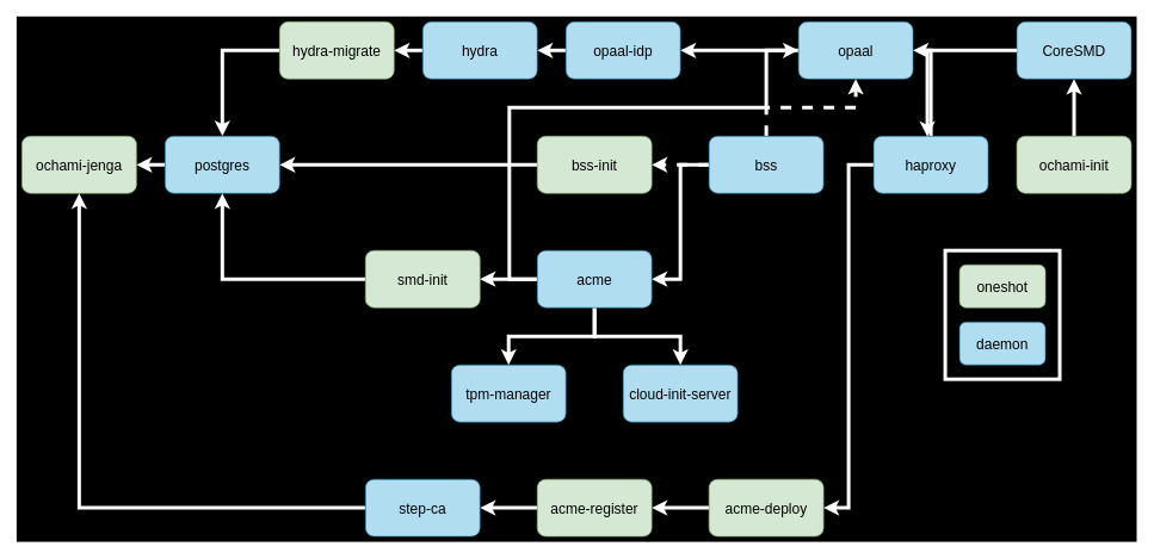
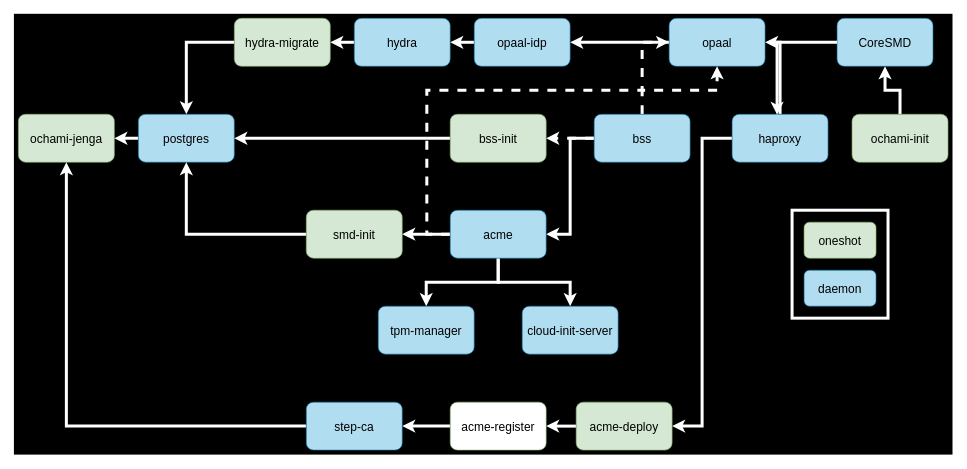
- <mxCell id="7" value="&lt;font style=&quot;font-size: 20px;&quot;&gt;CoreSMD&lt;/font&gt;" style="rounded=1;whiteSpace=wrap;html=1;fillColor=#b1ddf0;strokeColor=#10739e;" parent="1" vertex="1"><mxGeometry x="1420" y="30" width="160" height="80" as="geometry" /></mxCell>
+ <mxCell id="7" value="&lt;font style=&quot;font-size: 20px;&quot;&gt;CoreSMD&lt;/font&gt;" style="rounded=1;whiteSpace=wrap;html=1;fillColor=#b1ddf0;strokeColor=#10739e;" parent="1" vertex="1"><mxGeometry x="1395" y="30" width="160" height="80" as="geometry" /></mxCell>
- <mxCell id="30" value="" style="edgeStyle=orthogonalEdgeStyle;rounded=0;orthogonalLoop=1;jettySize=auto;html=1;strokeColor=#FFFFFF;dashed=0;strokeWidth=5;" parent="1" source="33" target="12" edge="1"><mxGeometry relative="1" as="geometry"><mxPoint x="1070" y="120" as="targetPoint" /><Array as="points"><mxPoint x="711" y="390" /><mxPoint x="711" y="150" /><mxPoint x="1070" y="150" /></Array></mxGeometry></mxCell>
+ <mxCell id="30" value="" style="edgeStyle=orthogonalEdgeStyle;rounded=0;orthogonalLoop=1;jettySize=auto;html=1;strokeColor=#FFFFFF;dashed=1;strokeWidth=5;" parent="1" source="33" target="12" edge="1"><mxGeometry relative="1" as="geometry"><mxPoint x="1070" y="120" as="targetPoint" /><Array as="points"><mxPoint x="711" y="390" /><mxPoint x="711" y="150" /><mxPoint x="1070" y="150" /></Array></mxGeometry></mxCell>
- <mxCell id="37" value="acme-register" style="rounded=1;whiteSpace=wrap;html=1;fillColor=#d5e8d4;strokeColor=#82b366;fontSize=20;" parent="1" vertex="1"><mxGeometry x="750" y="670" width="160" height="80" as="geometry" /></mxCell>
+ <mxCell id="37" value="acme-register" style="rounded=1;whiteSpace=wrap;html=1;fillColor=#ffffff;strokeColor=#82b366;fontSize=20;" parent="1" vertex="1"><mxGeometry x="750" y="670" width="160" height="80" as="geometry" /></mxCell>
- <mxCell id="18" value="acme-deploy" style="rounded=1;whiteSpace=wrap;html=1;fillColor=#d5e8d4;strokeColor=#82b366;fontSize=20;" parent="1" vertex="1"><mxGeometry x="990" y="670" width="160" height="80" as="geometry" /></mxCell>
+ <mxCell id="18" value="acme-deploy" style="rounded=1;whiteSpace=wrap;html=1;fillColor=#d5e8d4;strokeColor=#82b366;fontSize=20;" parent="1" vertex="1"><mxGeometry x="960" y="670" width="160" height="80" as="geometry" /></mxCell>
